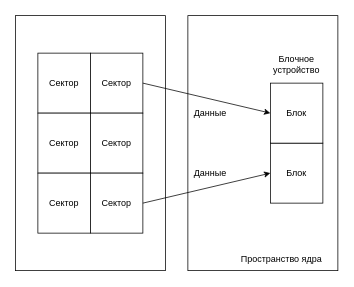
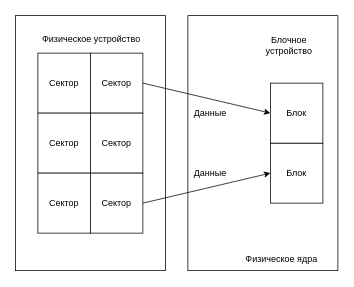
+ <mxCell id="2" value="Физическое устройство" style="text;strokeColor=none;fillColor=none;align=left;verticalAlign=middle;spacingLeft=4;spacingRight=4;overflow=hidden;points=[[0,0.5],[1,0.5]];portConstraint=eastwest;rotatable=0;" vertex="1" parent="1"><mxGeometry x="50" y="30" width="140" height="40" as="geometry" /></mxCell>
- <mxCell id="11" value="Блочное устройство" style="text;html=1;strokeColor=none;fillColor=none;align=center;verticalAlign=middle;whiteSpace=wrap;rounded=0;" vertex="1" parent="1"><mxGeometry x="345" y="70" width="100" height="30" as="geometry" /></mxCell>
+ <mxCell id="11" value="Блочное устройство" style="text;html=1;strokeColor=none;fillColor=none;align=center;verticalAlign=middle;whiteSpace=wrap;rounded=0;" vertex="1" parent="1"><mxGeometry x="335" y="45" width="100" height="30" as="geometry" /></mxCell>
- <mxCell id="16" value="Пространство ядра" style="text;html=1;strokeColor=none;fillColor=none;align=center;verticalAlign=middle;whiteSpace=wrap;rounded=0;" vertex="1" parent="1"><mxGeometry x="310" y="330" width="130" height="30" as="geometry" /></mxCell>
+ <mxCell id="16" value="Физическое ядра" style="text;html=1;strokeColor=none;fillColor=none;align=center;verticalAlign=middle;whiteSpace=wrap;rounded=0;" vertex="1" parent="1"><mxGeometry x="310" y="330" width="130" height="30" as="geometry" /></mxCell>
